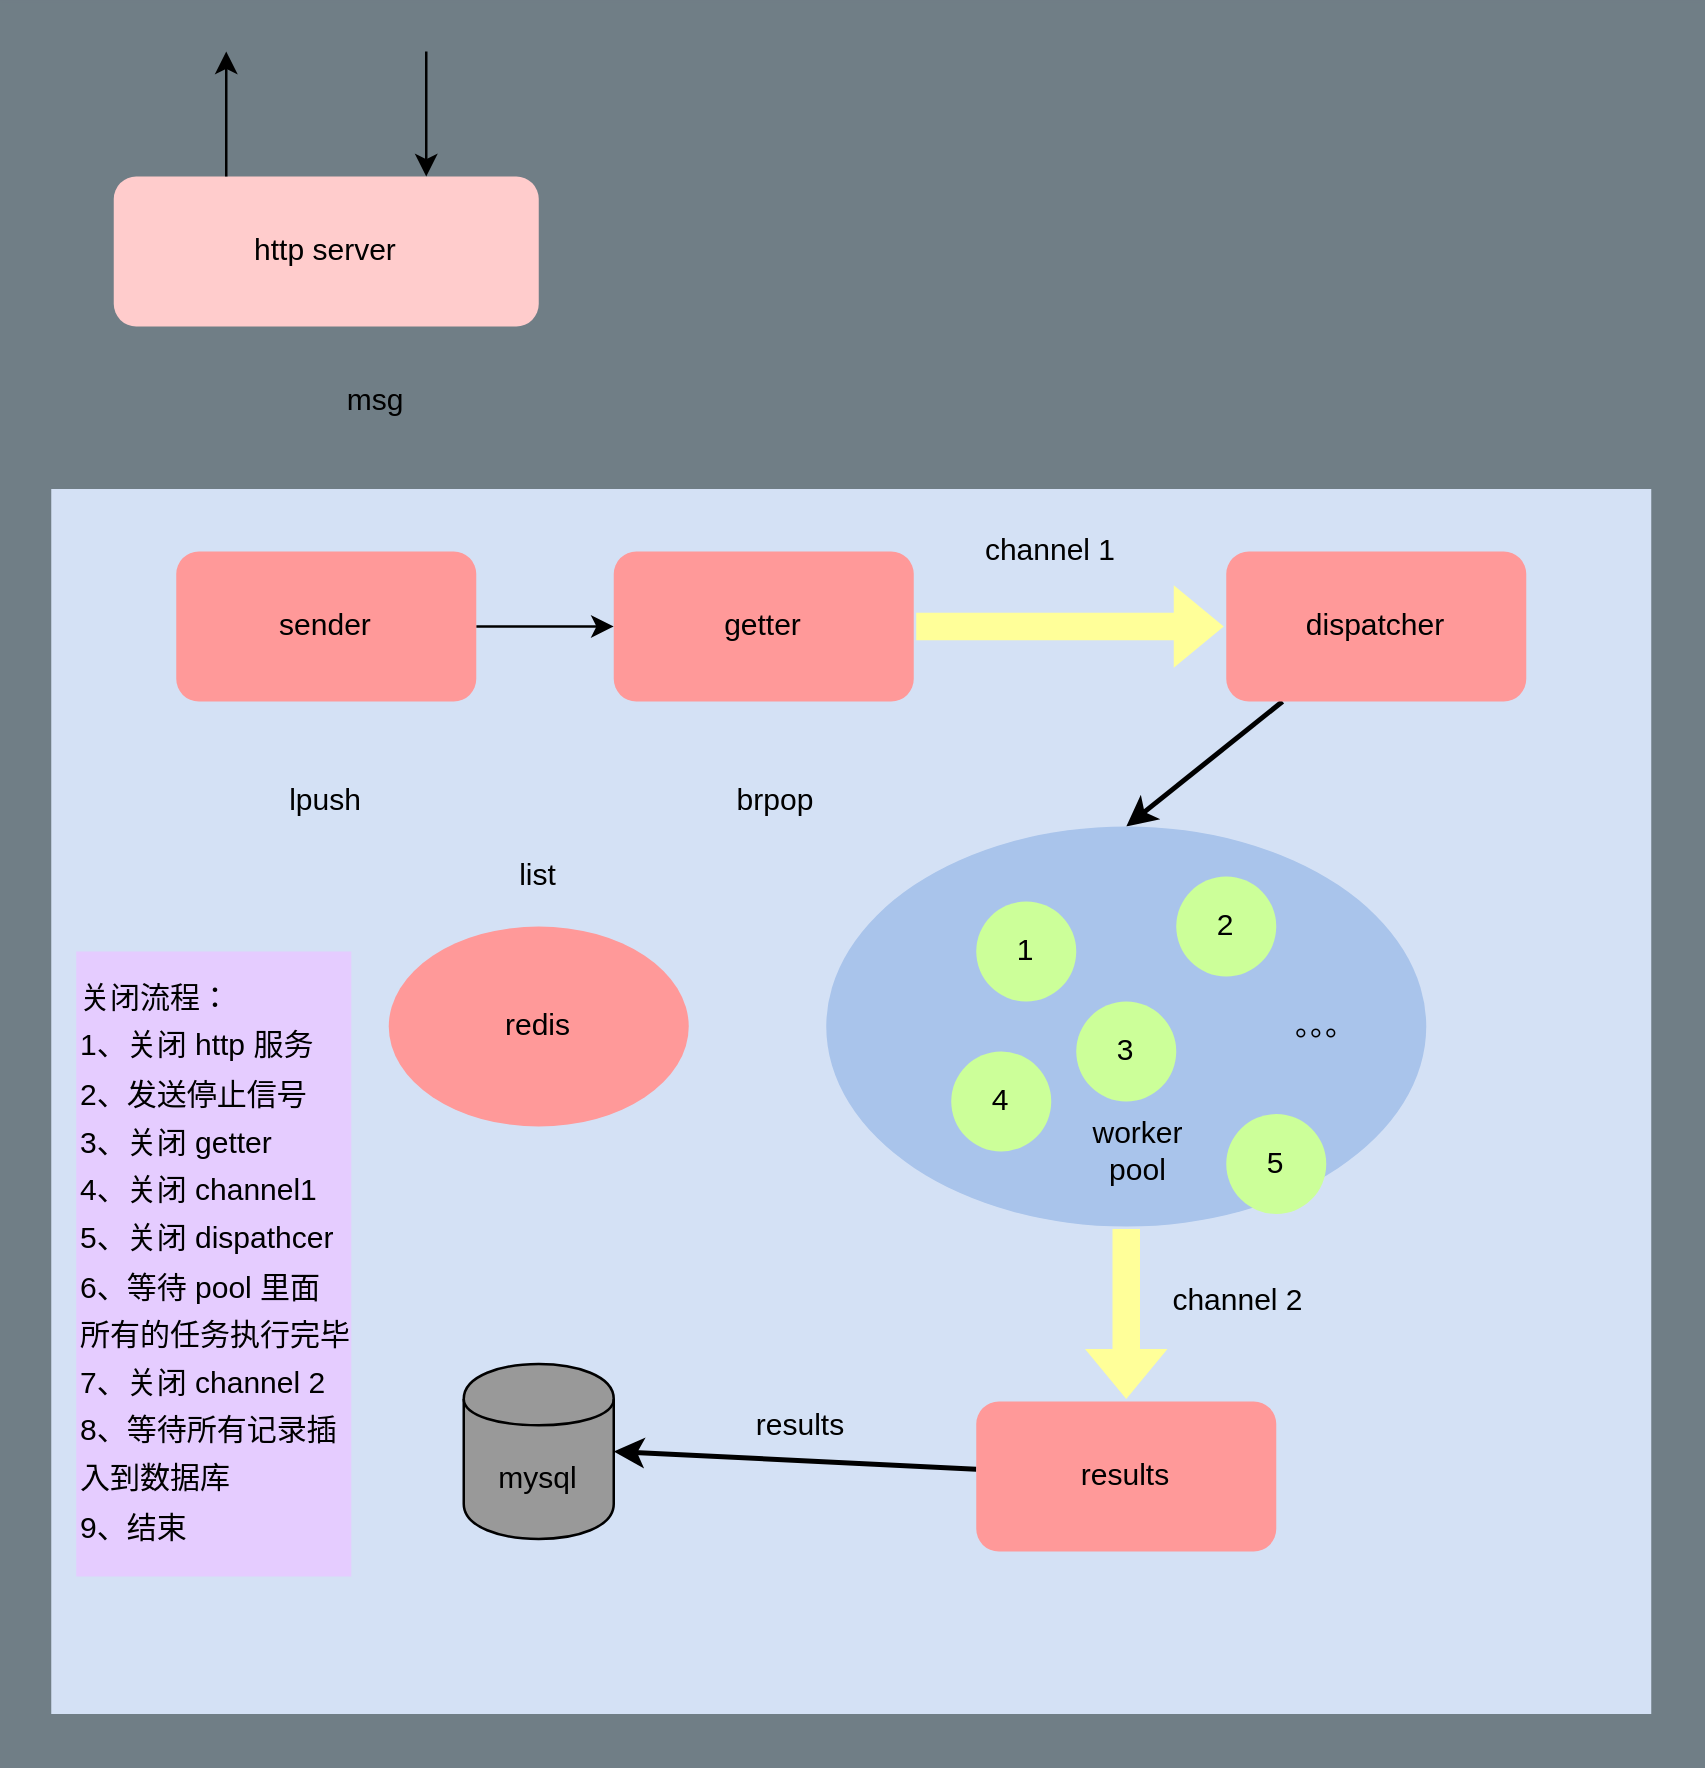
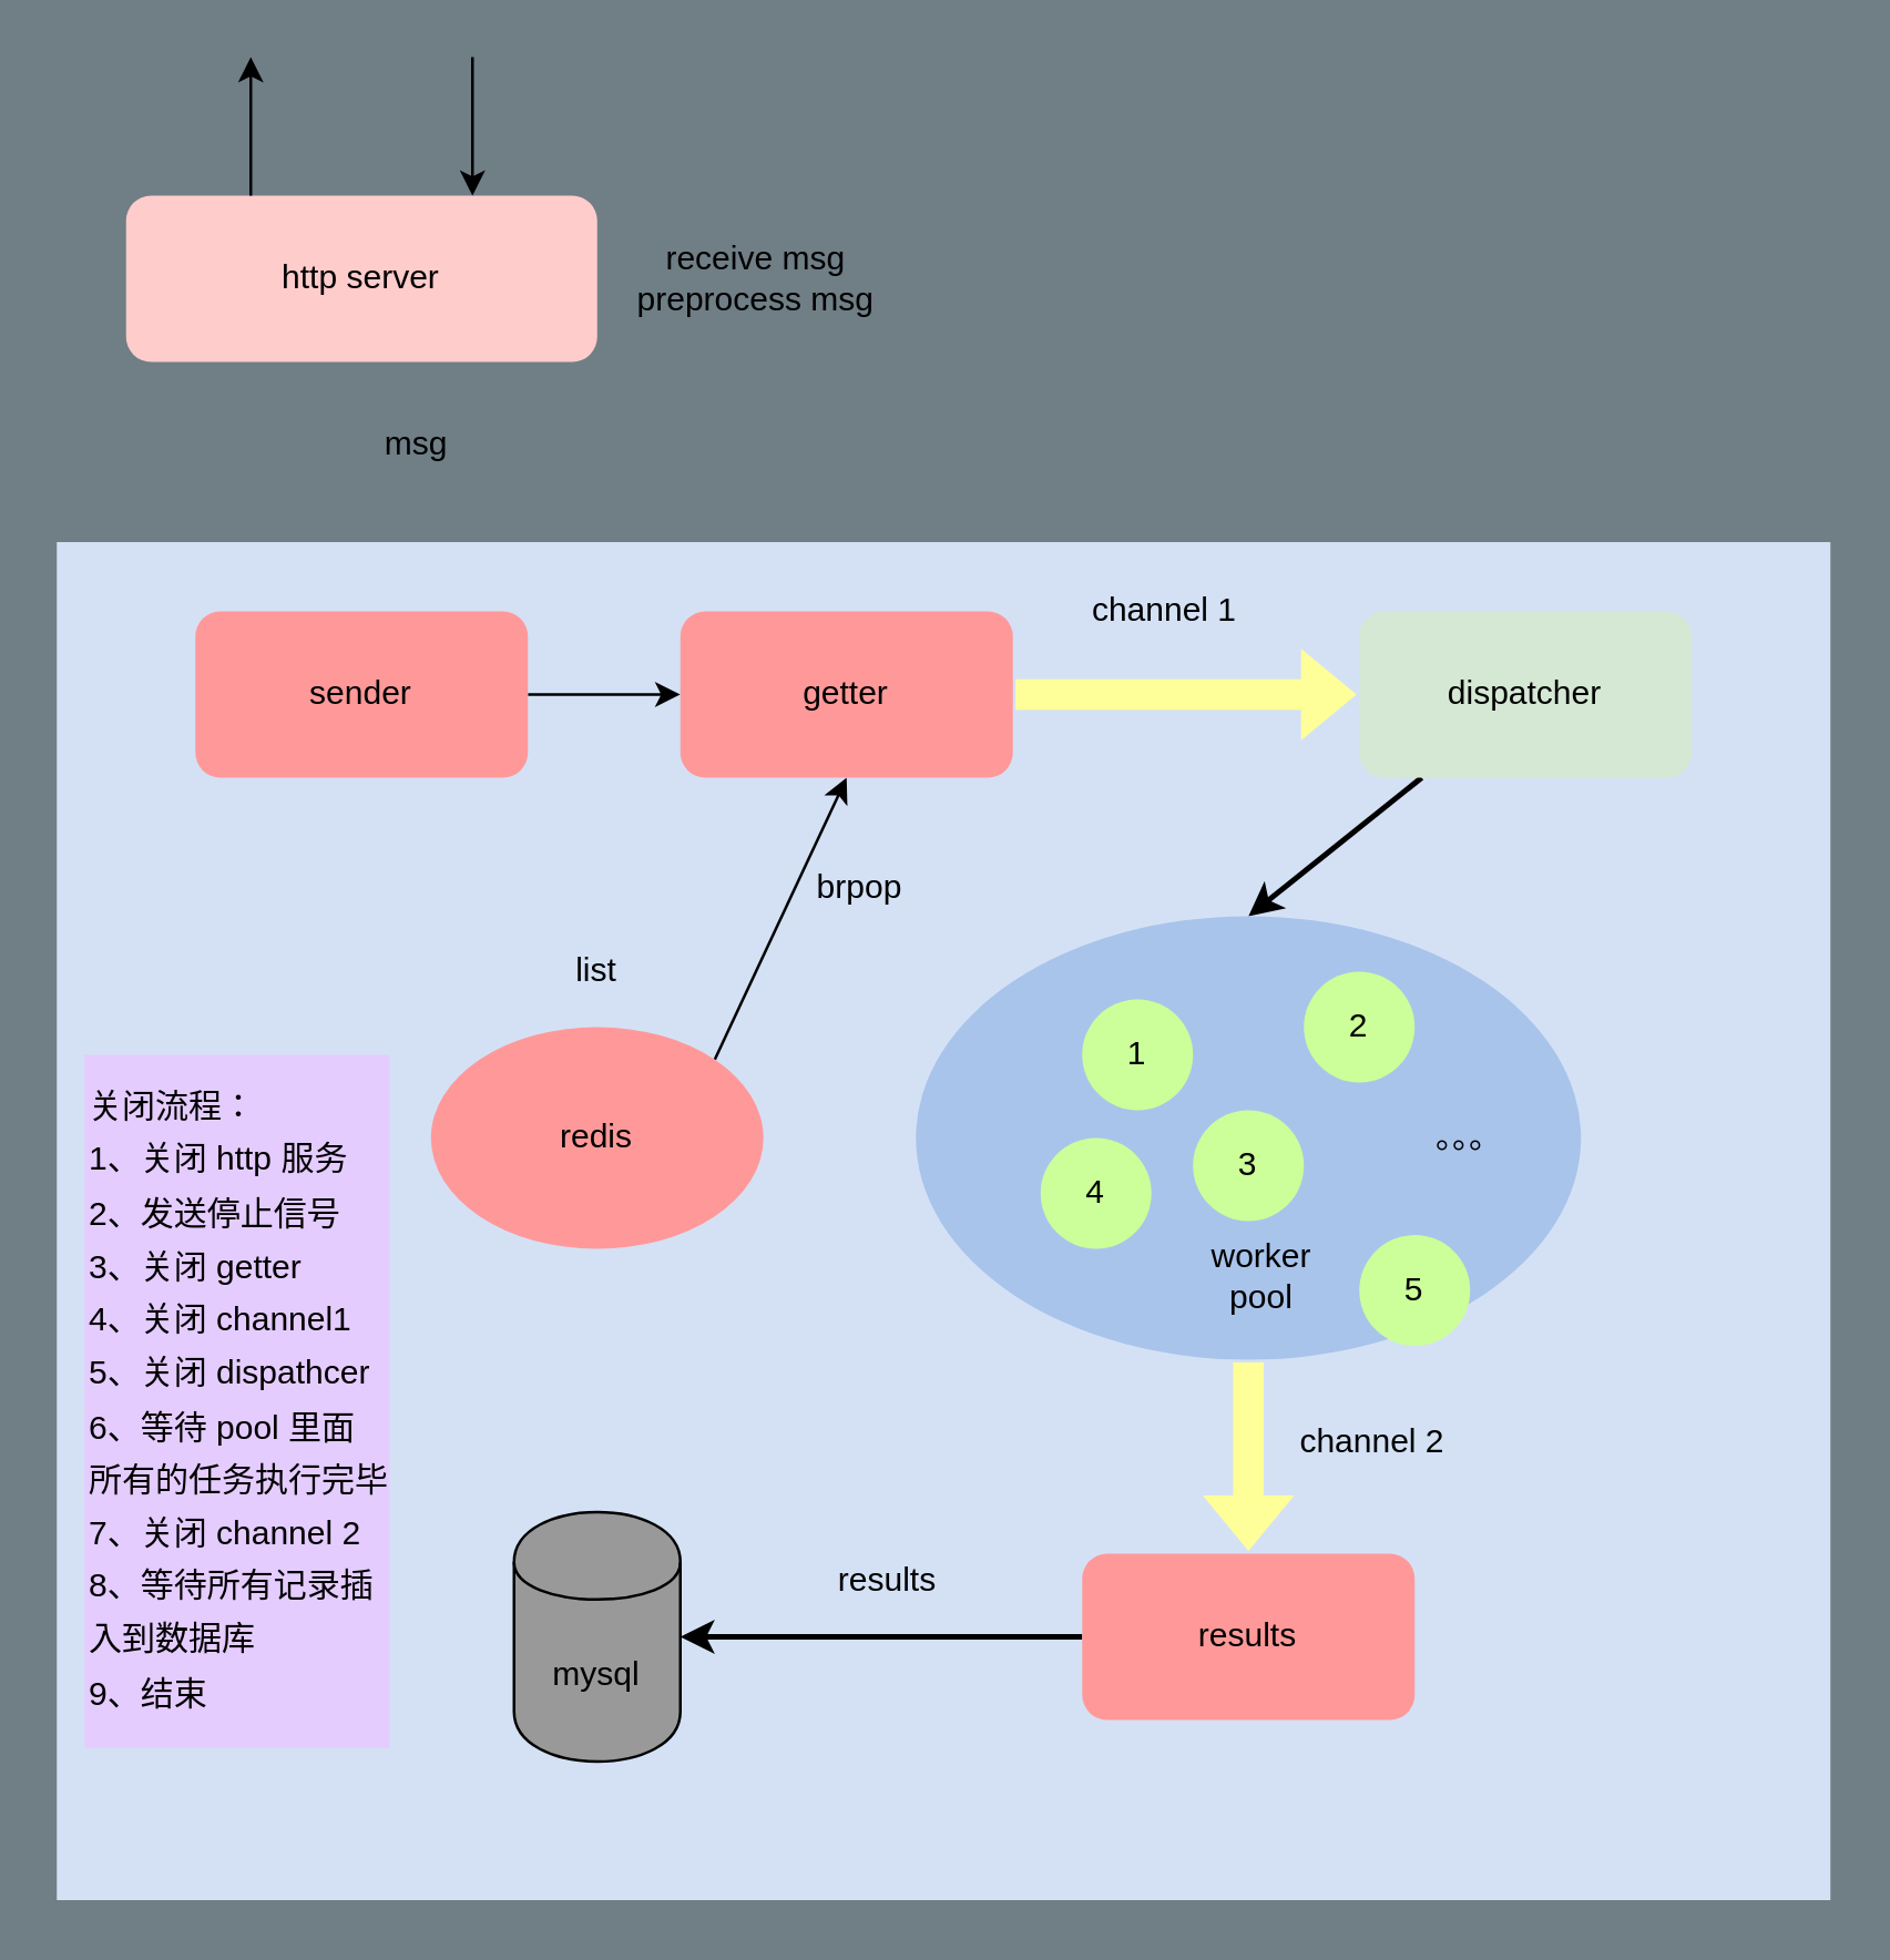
+ <mxCell id="31" value="receive msg&lt;br&gt;preprocess msg" style="text;html=1;strokeColor=none;fillColor=none;align=center;verticalAlign=middle;whiteSpace=wrap;rounded=0;" parent="1" vertex="1"><mxGeometry x="220" y="75" width="105" height="50" as="geometry" /></mxCell>
- <mxCell id="10" value="dispatcher" style="rounded=1;whiteSpace=wrap;html=1;fillColor=#FF9999;strokeColor=none;" parent="1" vertex="1"><mxGeometry x="490" y="220" width="120" height="60" as="geometry" /></mxCell>
+ <mxCell id="10" value="dispatcher" style="rounded=1;whiteSpace=wrap;html=1;fillColor=#d5e8d4;strokeColor=none;" parent="1" vertex="1"><mxGeometry x="490" y="220" width="120" height="60" as="geometry" /></mxCell>
- <mxCell id="32" value="lpush" style="text;html=1;strokeColor=none;fillColor=none;align=center;verticalAlign=middle;whiteSpace=wrap;rounded=0;" parent="1" vertex="1"><mxGeometry x="110" y="310" width="40" height="20" as="geometry" /></mxCell>
+ <mxCell id="6" style="edgeStyle=none;orthogonalLoop=1;jettySize=auto;html=1;entryX=0.5;entryY=1;entryDx=0;entryDy=0;exitX=1;exitY=0;exitDx=0;exitDy=0;" parent="1" source="7" target="8" edge="1"><mxGeometry relative="1" as="geometry" /></mxCell>
- <mxCell id="15" value="4" style="ellipse;whiteSpace=wrap;html=1;aspect=fixed;fillColor=#CCFF99;strokeColor=none;" parent="1" vertex="1"><mxGeometry x="380" y="420" width="40" height="40" as="geometry" /></mxCell>
+ <mxCell id="15" value="4" style="ellipse;whiteSpace=wrap;html=1;aspect=fixed;fillColor=#CCFF99;strokeColor=none;" parent="1" vertex="1"><mxGeometry x="375" y="410" width="40" height="40" as="geometry" /></mxCell>
- <mxCell id="19" value="mysql" style="shape=cylinder;whiteSpace=wrap;html=1;boundedLbl=1;backgroundOutline=1;fillColor=#999999;" parent="1" vertex="1"><mxGeometry x="185" y="545" width="60" height="70" as="geometry" /></mxCell>
+ <mxCell id="19" value="mysql" style="shape=cylinder;whiteSpace=wrap;html=1;boundedLbl=1;backgroundOutline=1;fillColor=#999999;" parent="1" vertex="1"><mxGeometry x="185" y="545" width="60" height="90" as="geometry" /></mxCell>
